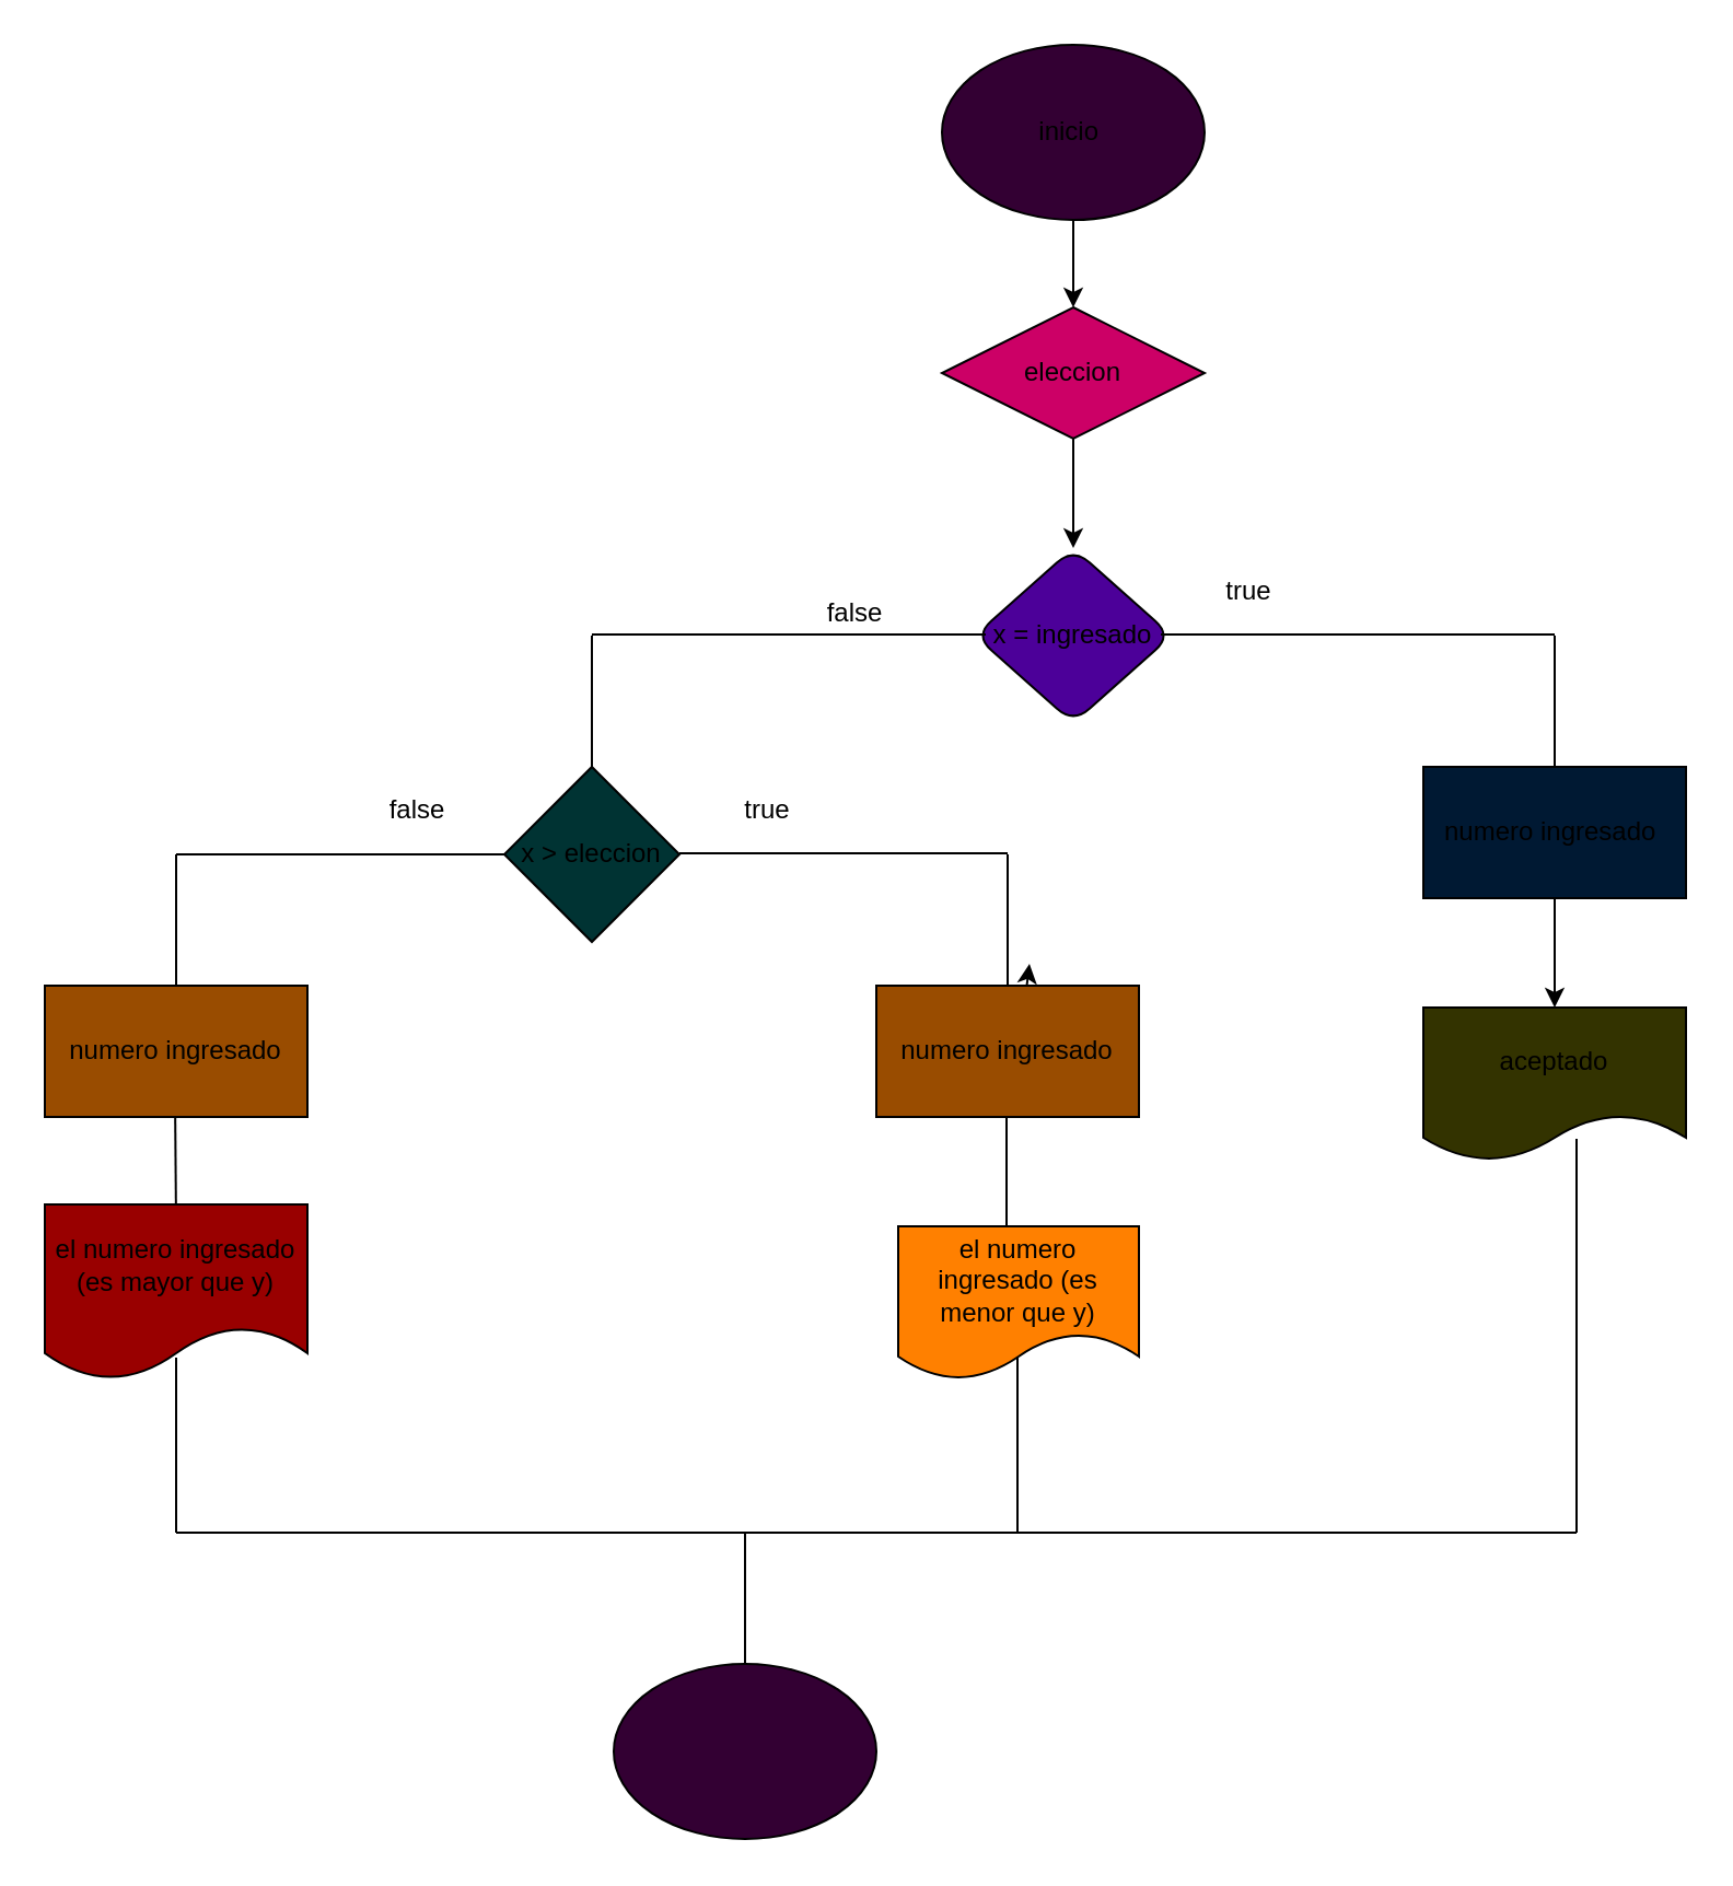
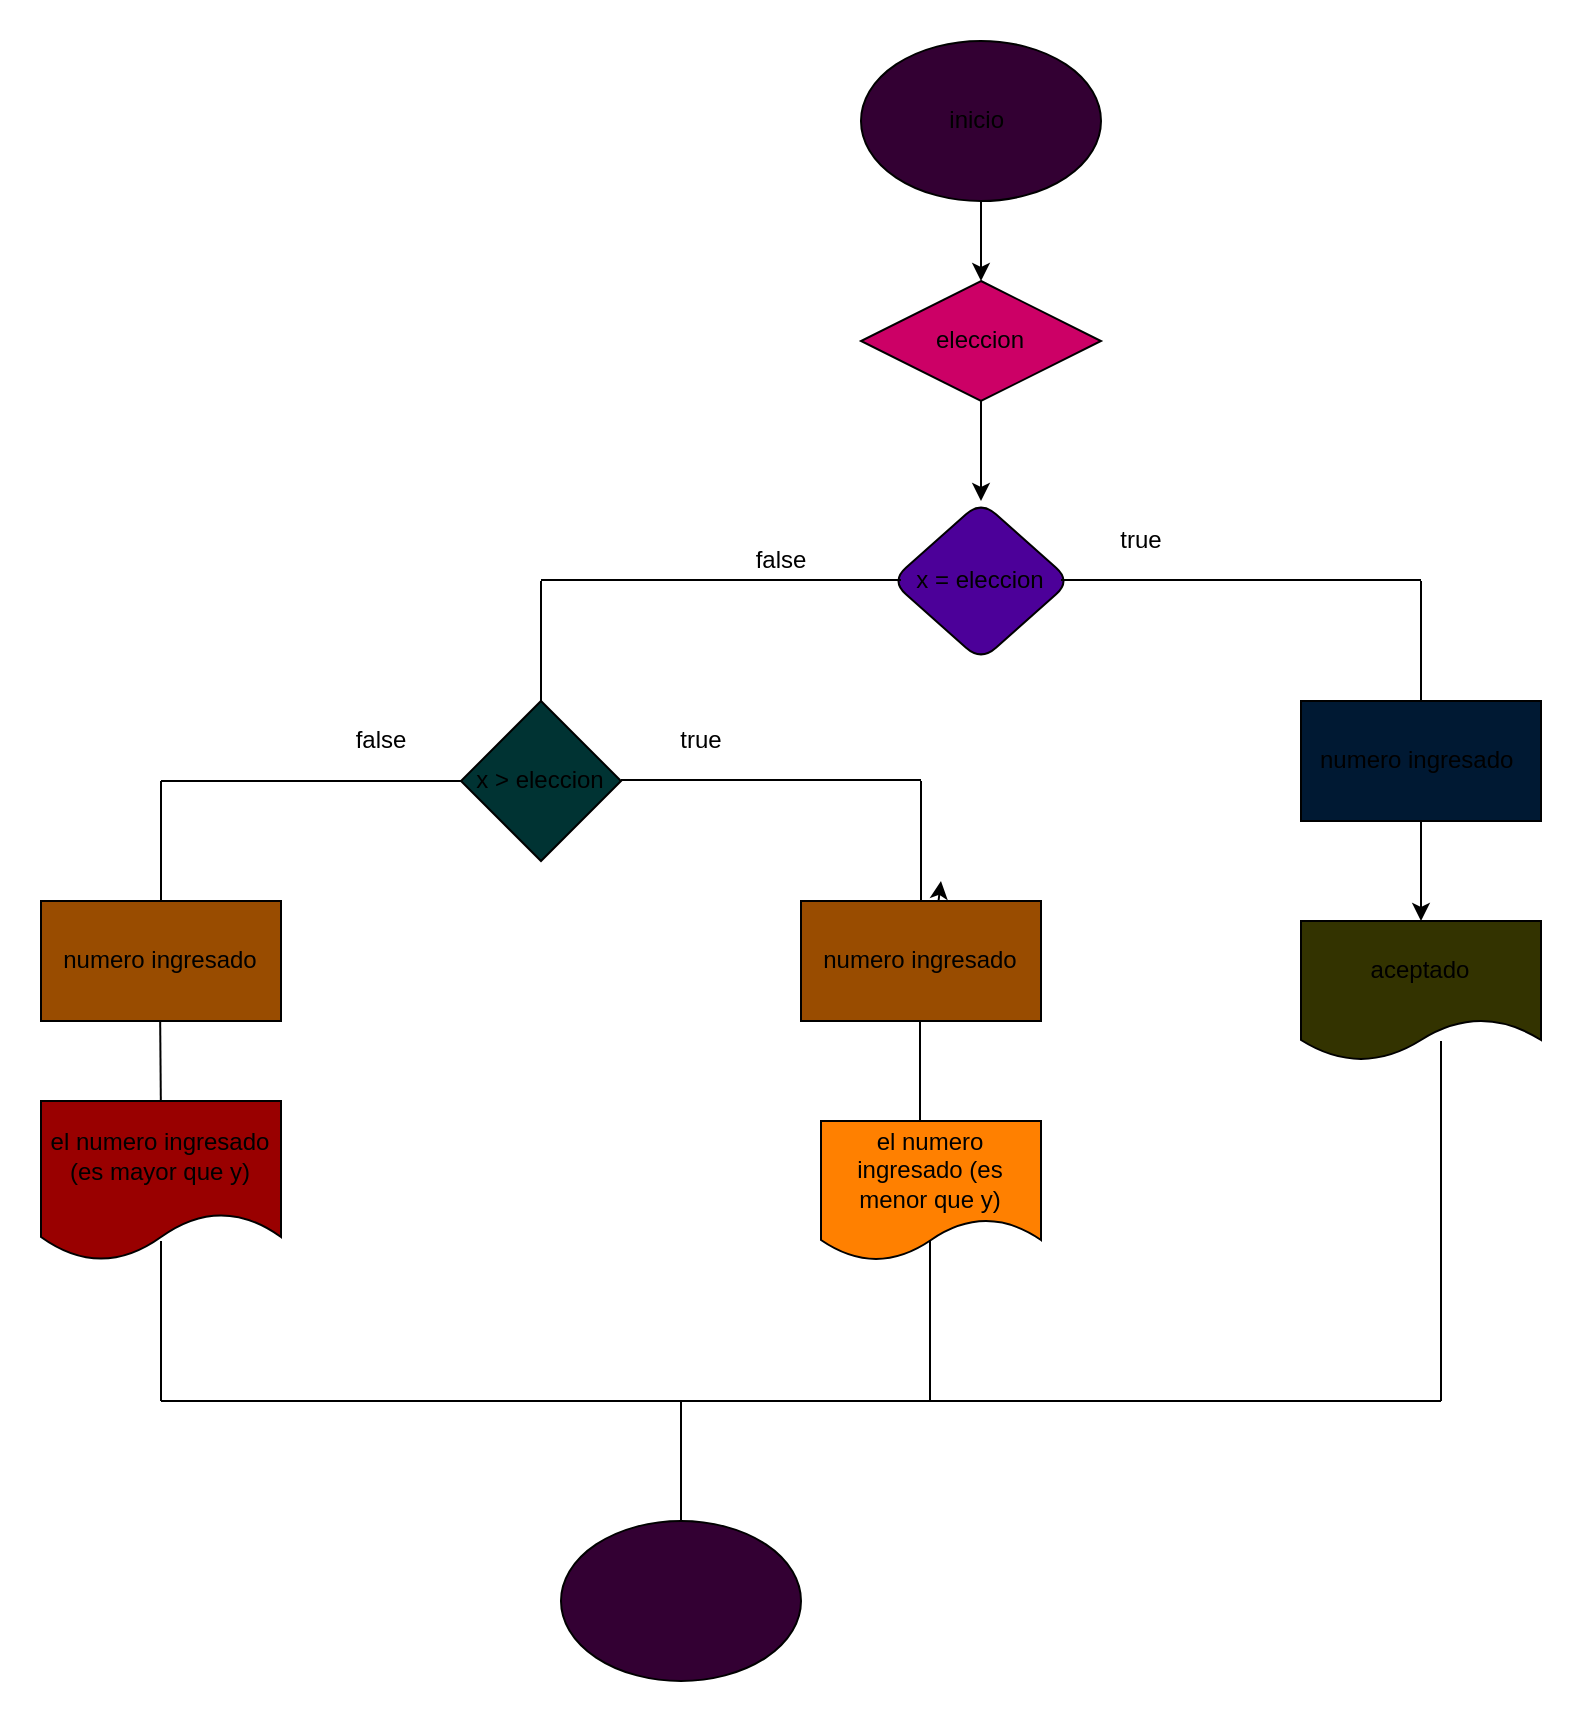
- <mxCell id="6" value="x = ingresado" style="rhombus;whiteSpace=wrap;html=1;rounded=1;fillColor=#4C0099;" vertex="1" parent="1"><mxGeometry x="445" y="250" width="90" height="80" as="geometry" /></mxCell>
+ <mxCell id="6" value="x = eleccion" style="rhombus;whiteSpace=wrap;html=1;rounded=1;fillColor=#4C0099;" vertex="1" parent="1"><mxGeometry x="445" y="250" width="90" height="80" as="geometry" /></mxCell>
